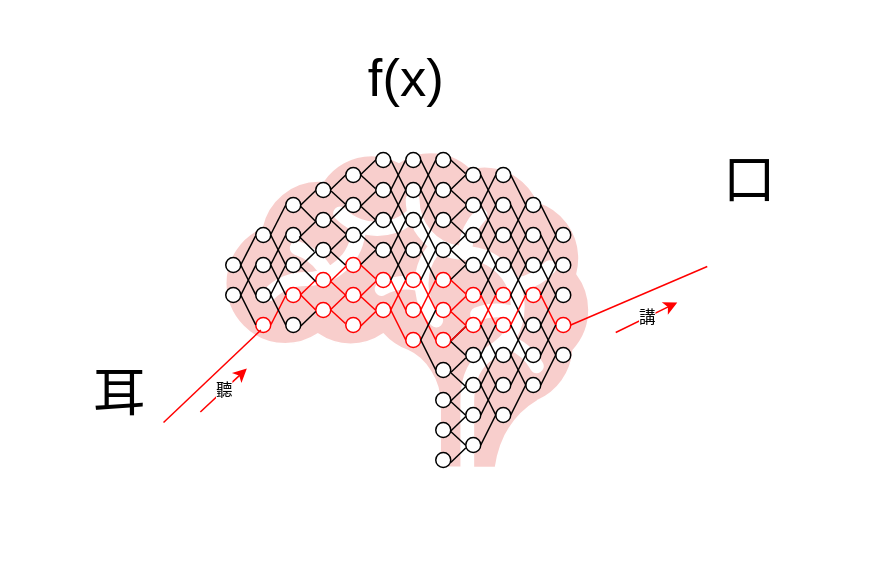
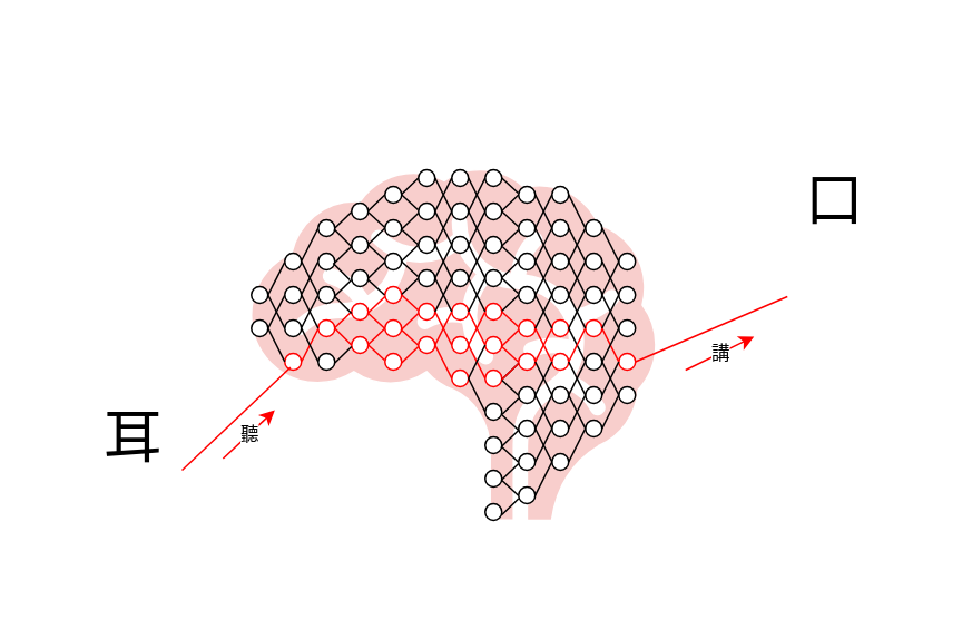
- <mxCell id="3" value="&lt;font style=&quot;font-size: 35px&quot;&gt;f(x)&lt;/font&gt;" style="text;html=1;strokeColor=none;fillColor=none;align=center;verticalAlign=middle;whiteSpace=wrap;rounded=0;" vertex="1" parent="1"><mxGeometry x="210" y="20.47" width="121.06" height="60.53" as="geometry" /></mxCell>
